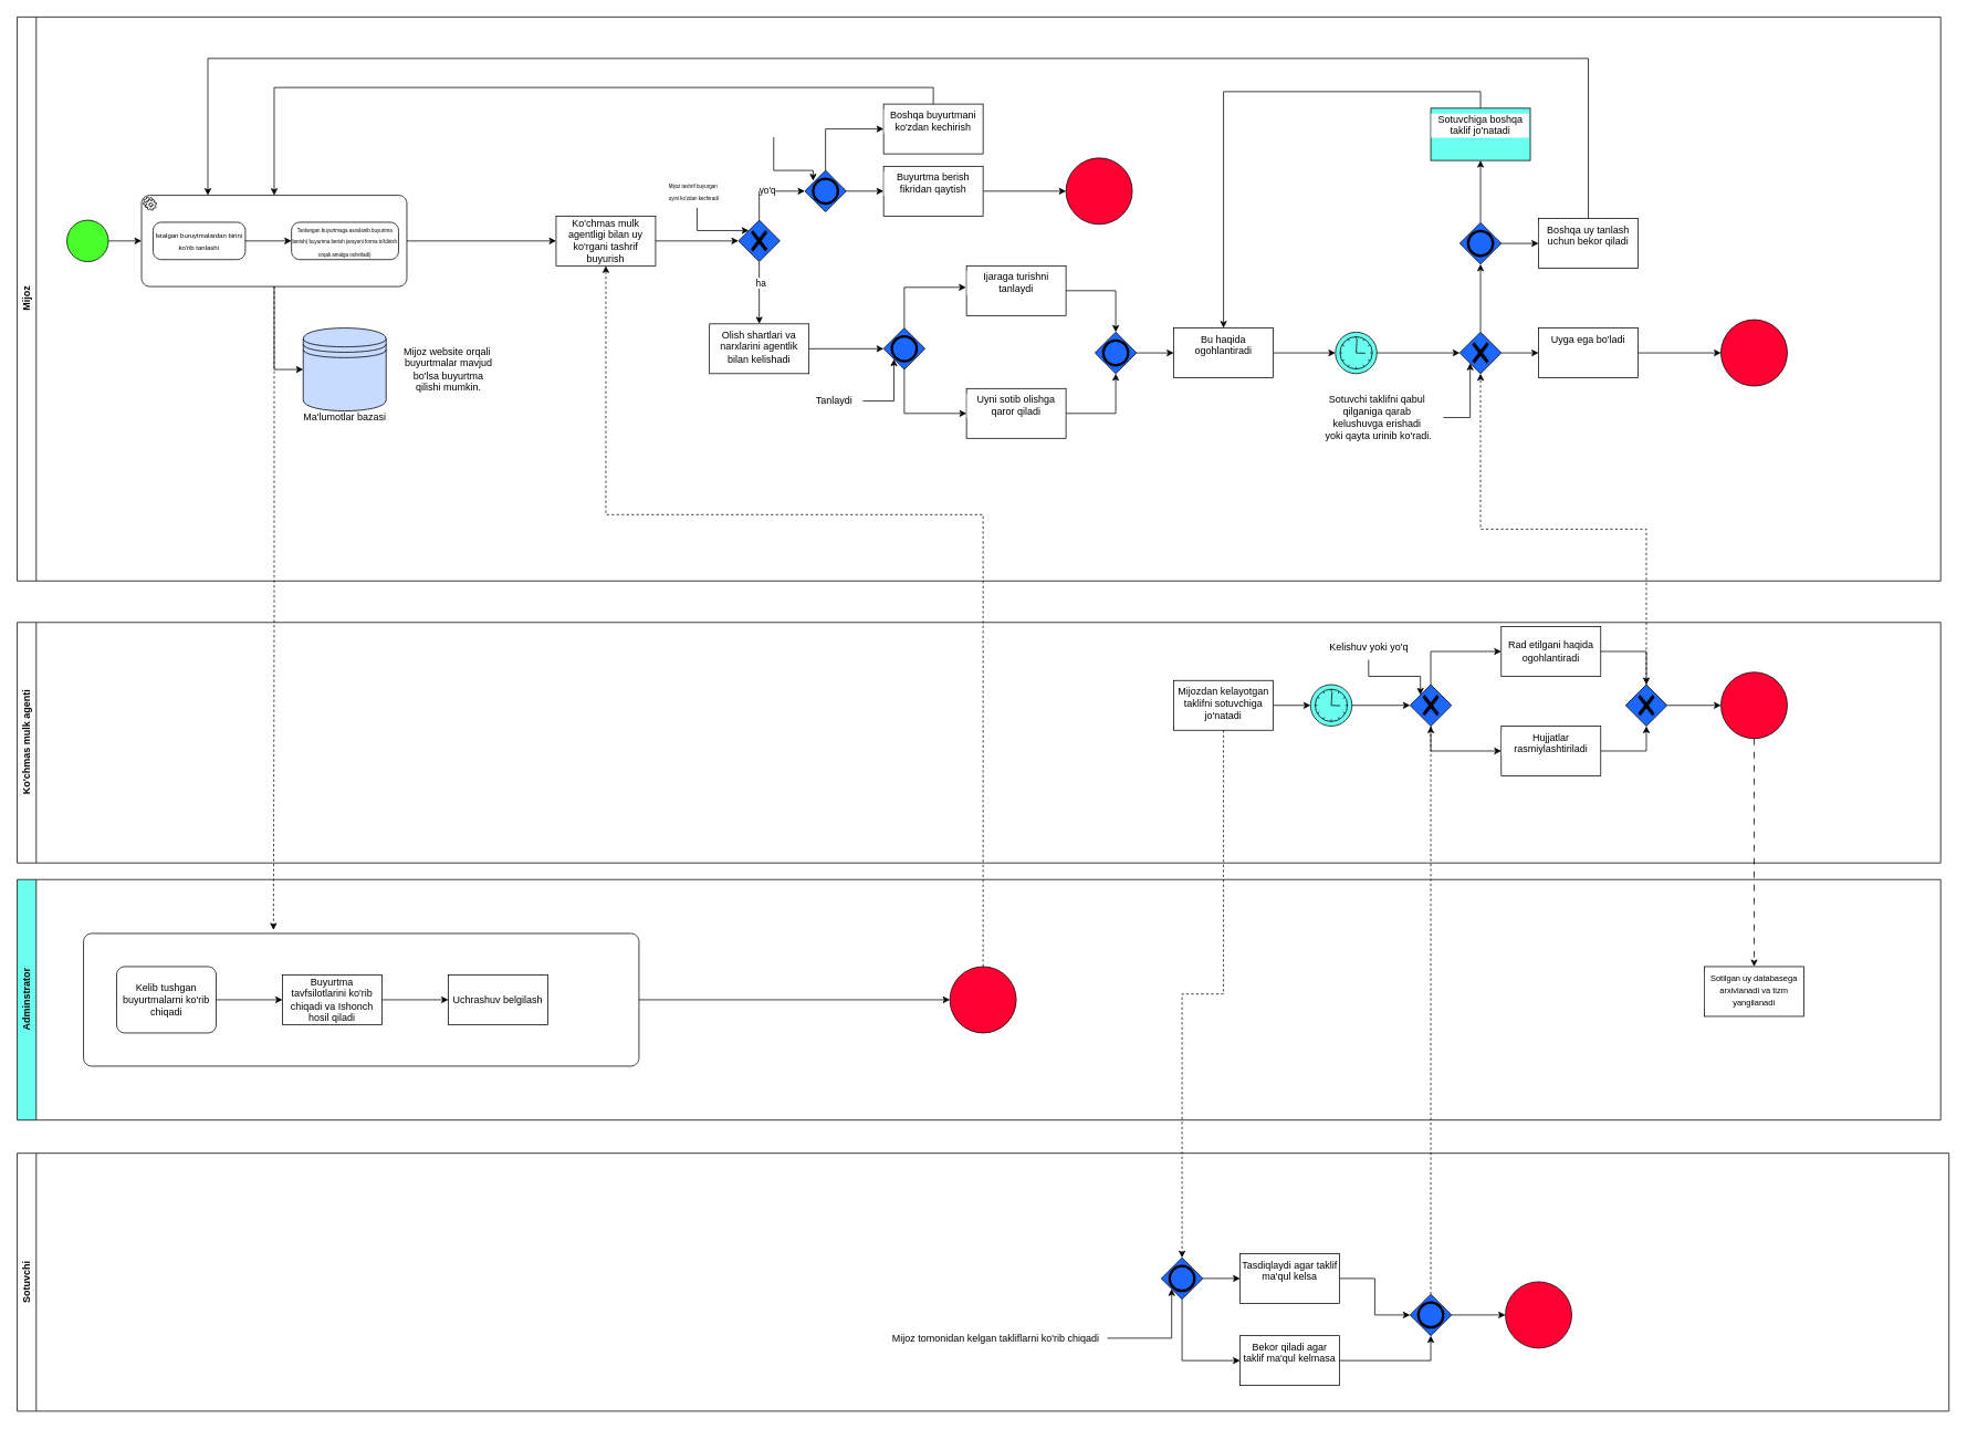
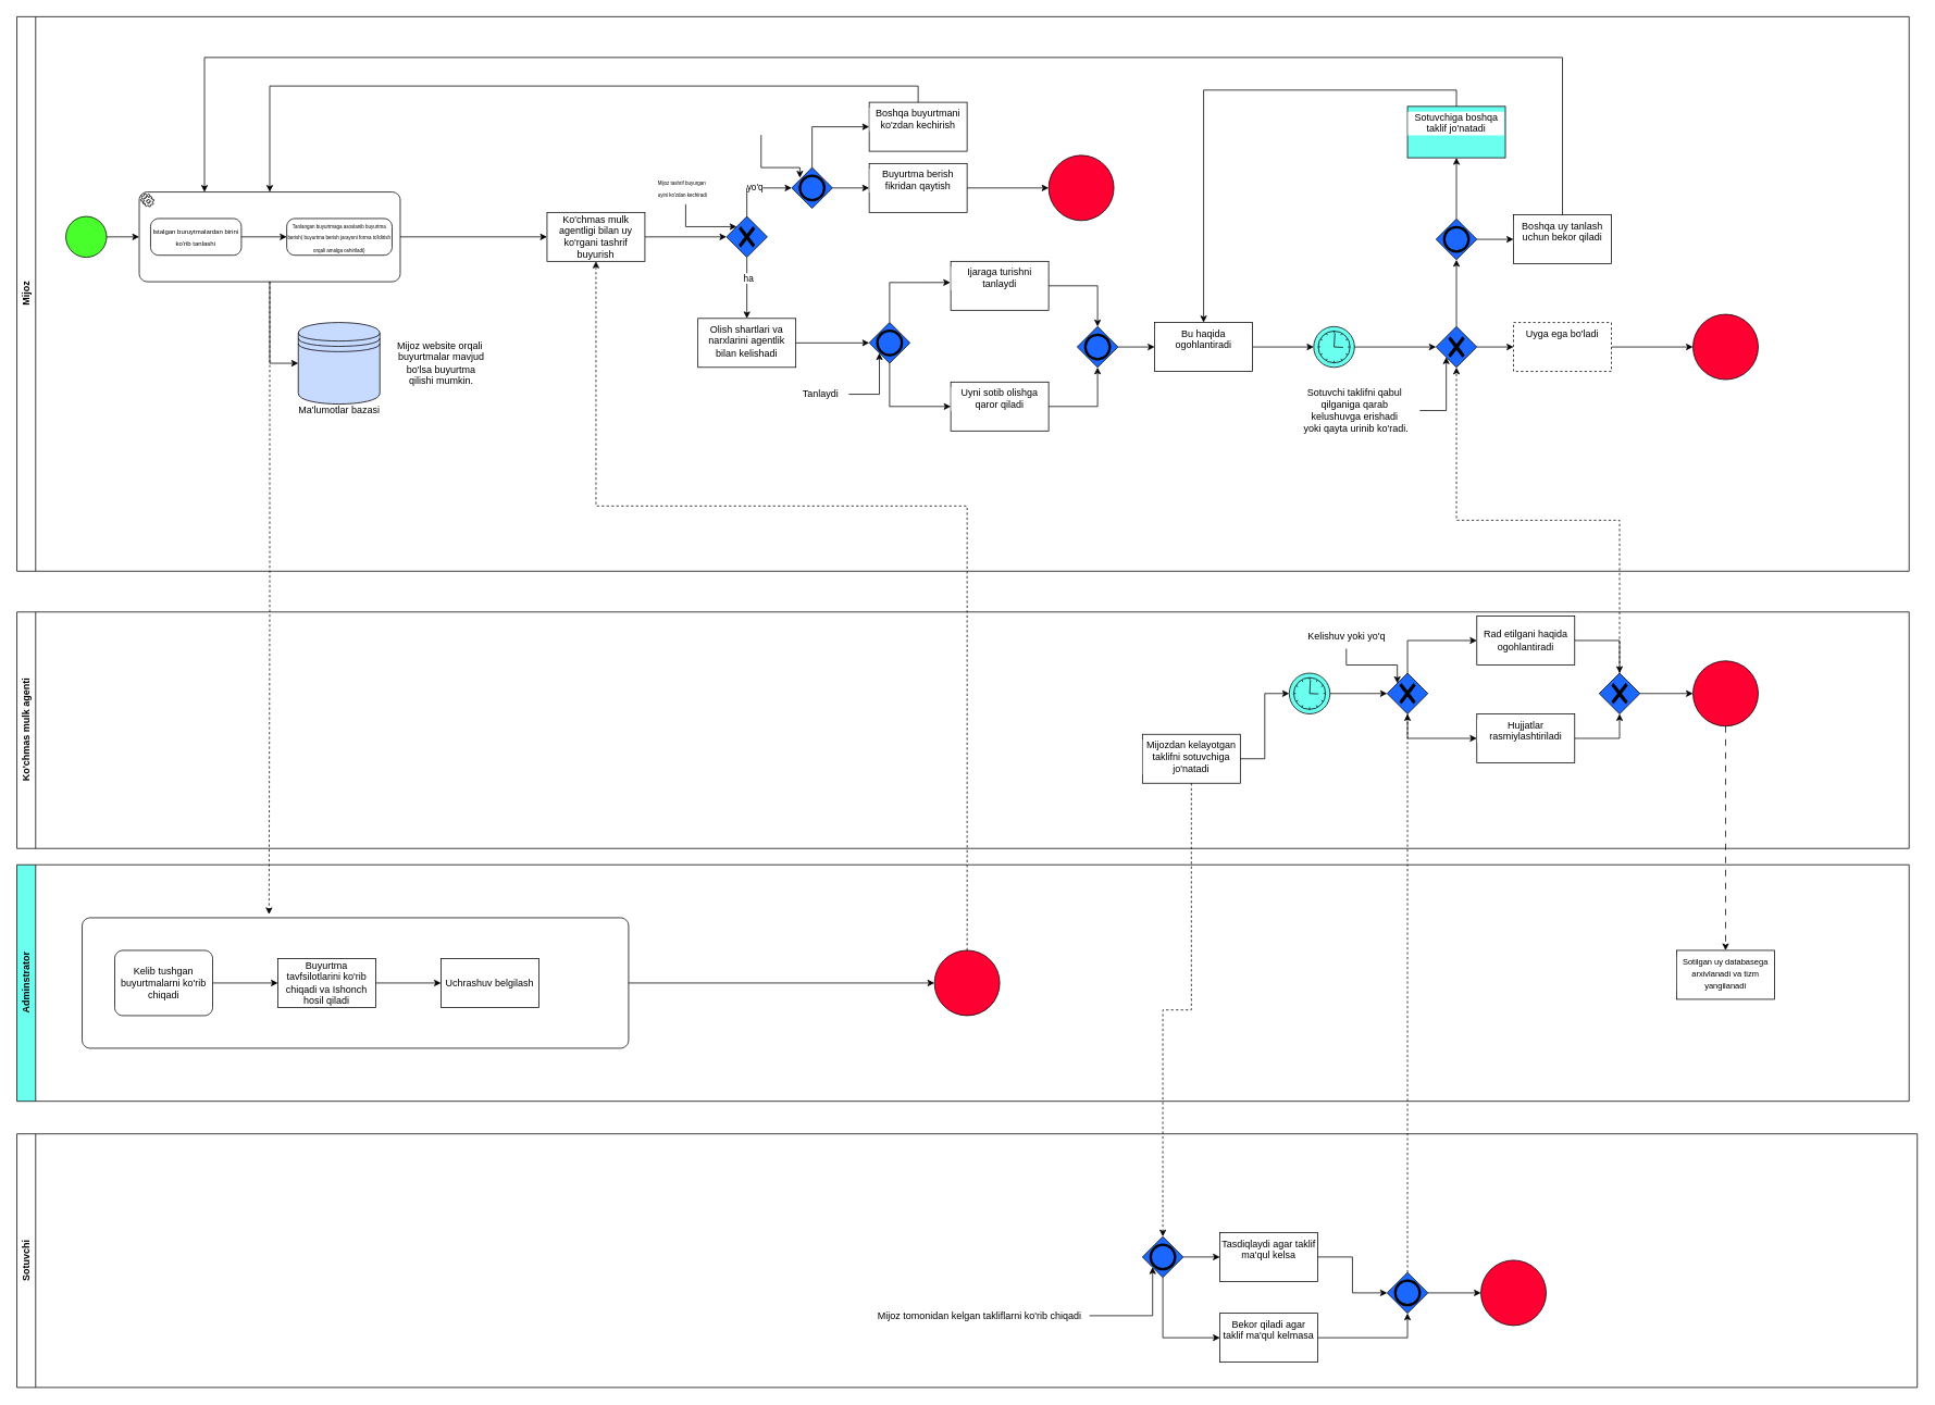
- <mxCell id="47" value="Uyga ega bo'ladi" style="whiteSpace=wrap;html=1;verticalAlign=top;labelBackgroundColor=#ffffff;" vertex="1" parent="2"><mxGeometry x="1835" y="375" width="120" height="60" as="geometry" /></mxCell>
+ <mxCell id="47" value="Uyga ega bo'ladi" style="whiteSpace=wrap;html=1;verticalAlign=top;labelBackgroundColor=#ffffff;dashed=1;" vertex="1" parent="2"><mxGeometry x="1835" y="375" width="120" height="60" as="geometry" /></mxCell>
- <mxCell id="60" value="Mijozdan kelayotgan taklifni sotuvchiga jo'natadi" style="whiteSpace=wrap;html=1;verticalAlign=top;labelBackgroundColor=#ffffff;" vertex="1" parent="59"><mxGeometry x="1395" y="70" width="120" height="60" as="geometry" /></mxCell>
+ <mxCell id="60" value="Mijozdan kelayotgan taklifni sotuvchiga jo'natadi" style="whiteSpace=wrap;html=1;verticalAlign=top;labelBackgroundColor=#ffffff;" vertex="1" parent="59"><mxGeometry x="1380" y="150" width="120" height="60" as="geometry" /></mxCell>
